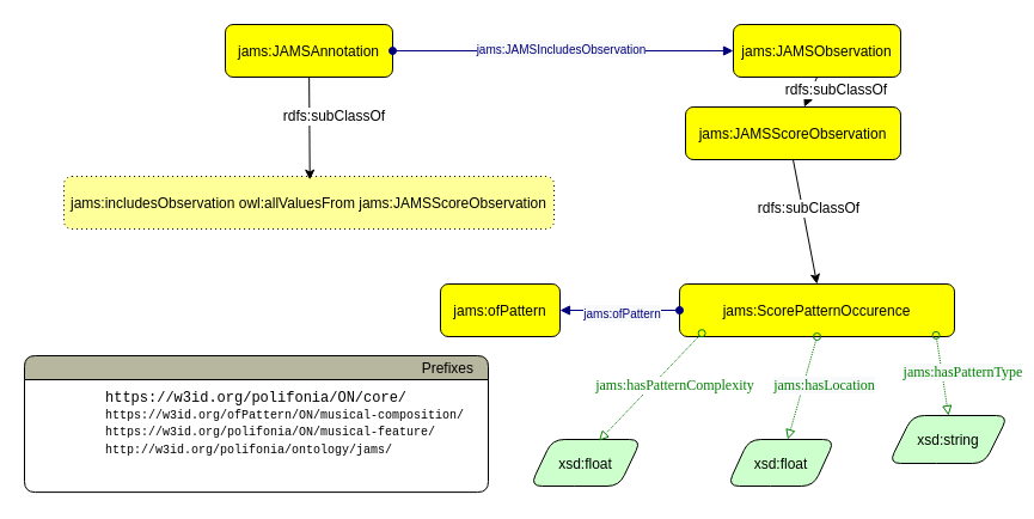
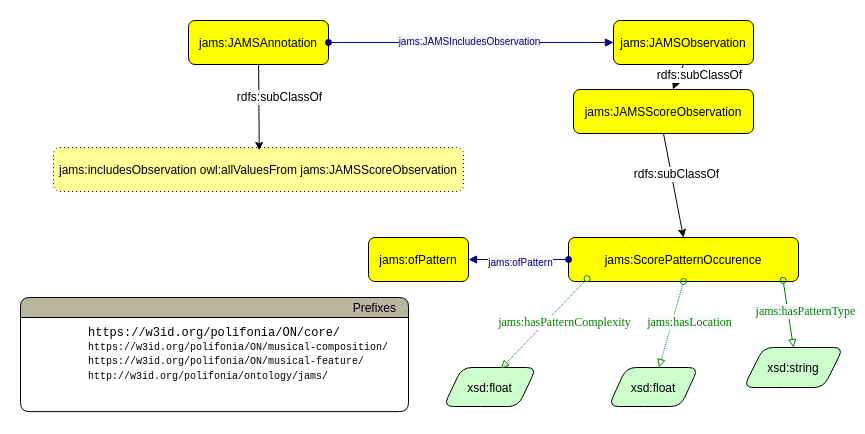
- <mxCell id="19" value="" style="graphMlID=e6;rounded=1;endArrow=block;strokeColor=#008000;dashed=1;dashPattern=1 1;strokeWidth=1.0;startArrow=oval;startFill=0;endFill=0;exitX=0.933;exitY=0.974;exitDx=0;exitDy=0;entryX=0.5;entryY=0;entryDx=0;entryDy=0;exitPerimeter=0;labelBorderColor=none;fontStyle=0" parent="1" source="12" target="18" edge="1"><mxGeometry relative="1" as="geometry"><Array as="points" /><mxPoint x="727" y="550" as="sourcePoint" /><mxPoint x="762" y="517" as="targetPoint" /></mxGeometry></mxCell>
+ <mxCell id="19" value="" style="graphMlID=e6;rounded=1;endArrow=block;strokeColor=#008000;dashed=0;dashPattern=1 1;strokeWidth=1.0;startArrow=oval;startFill=0;endFill=0;exitX=0.933;exitY=0.974;exitDx=0;exitDy=0;entryX=0.5;entryY=0;entryDx=0;entryDy=0;exitPerimeter=0;labelBorderColor=none;fontStyle=0;" parent="1" source="12" target="18" edge="1"><mxGeometry relative="1" as="geometry"><Array as="points" /><mxPoint x="727" y="550" as="sourcePoint" /><mxPoint x="762" y="517" as="targetPoint" /></mxGeometry></mxCell>
- <mxCell id="3" value="&lt;font style=&quot;&quot;&gt;https://w3id.org/polifonia/ON/core/&lt;br&gt;&lt;span style=&quot;font-size: 10px;&quot;&gt;https://w3id.org/ofPattern/ON/musical-composition/&lt;/span&gt;&lt;br&gt;&lt;span style=&quot;font-size: 10px;&quot;&gt;https://w3id.org/polifonia/ON/musical-feature/&lt;/span&gt;&lt;br&gt;&lt;span style=&quot;font-size: 10px;&quot;&gt;http://w3id.org/polifonia/ontology/jams/&lt;/span&gt;&lt;br&gt;&lt;br&gt;&lt;/font&gt;" style="text;html=1;align=left;verticalAlign=middle;resizable=0;points=[];autosize=1;fontFamily=Courier New;rounded=1;labelBorderColor=none;fontStyle=0" parent="2" vertex="1"><mxGeometry x="66.416" y="19.1" width="320" height="90" as="geometry" /></mxCell>
+ <mxCell id="3" value="&lt;font style=&quot;&quot;&gt;https://w3id.org/polifonia/ON/core/&lt;br&gt;&lt;span style=&quot;font-size: 10px;&quot;&gt;https://w3id.org/polifonia/ON/musical-composition/&lt;/span&gt;&lt;br&gt;&lt;span style=&quot;font-size: 10px;&quot;&gt;https://w3id.org/polifonia/ON/musical-feature/&lt;/span&gt;&lt;br&gt;&lt;span style=&quot;font-size: 10px;&quot;&gt;http://w3id.org/polifonia/ontology/jams/&lt;/span&gt;&lt;br&gt;&lt;br&gt;&lt;/font&gt;" style="text;html=1;align=left;verticalAlign=middle;resizable=0;points=[];autosize=1;fontFamily=Courier New;rounded=1;labelBorderColor=none;fontStyle=0" parent="2" vertex="1"><mxGeometry x="66.416" y="19.1" width="320" height="90" as="geometry" /></mxCell>
